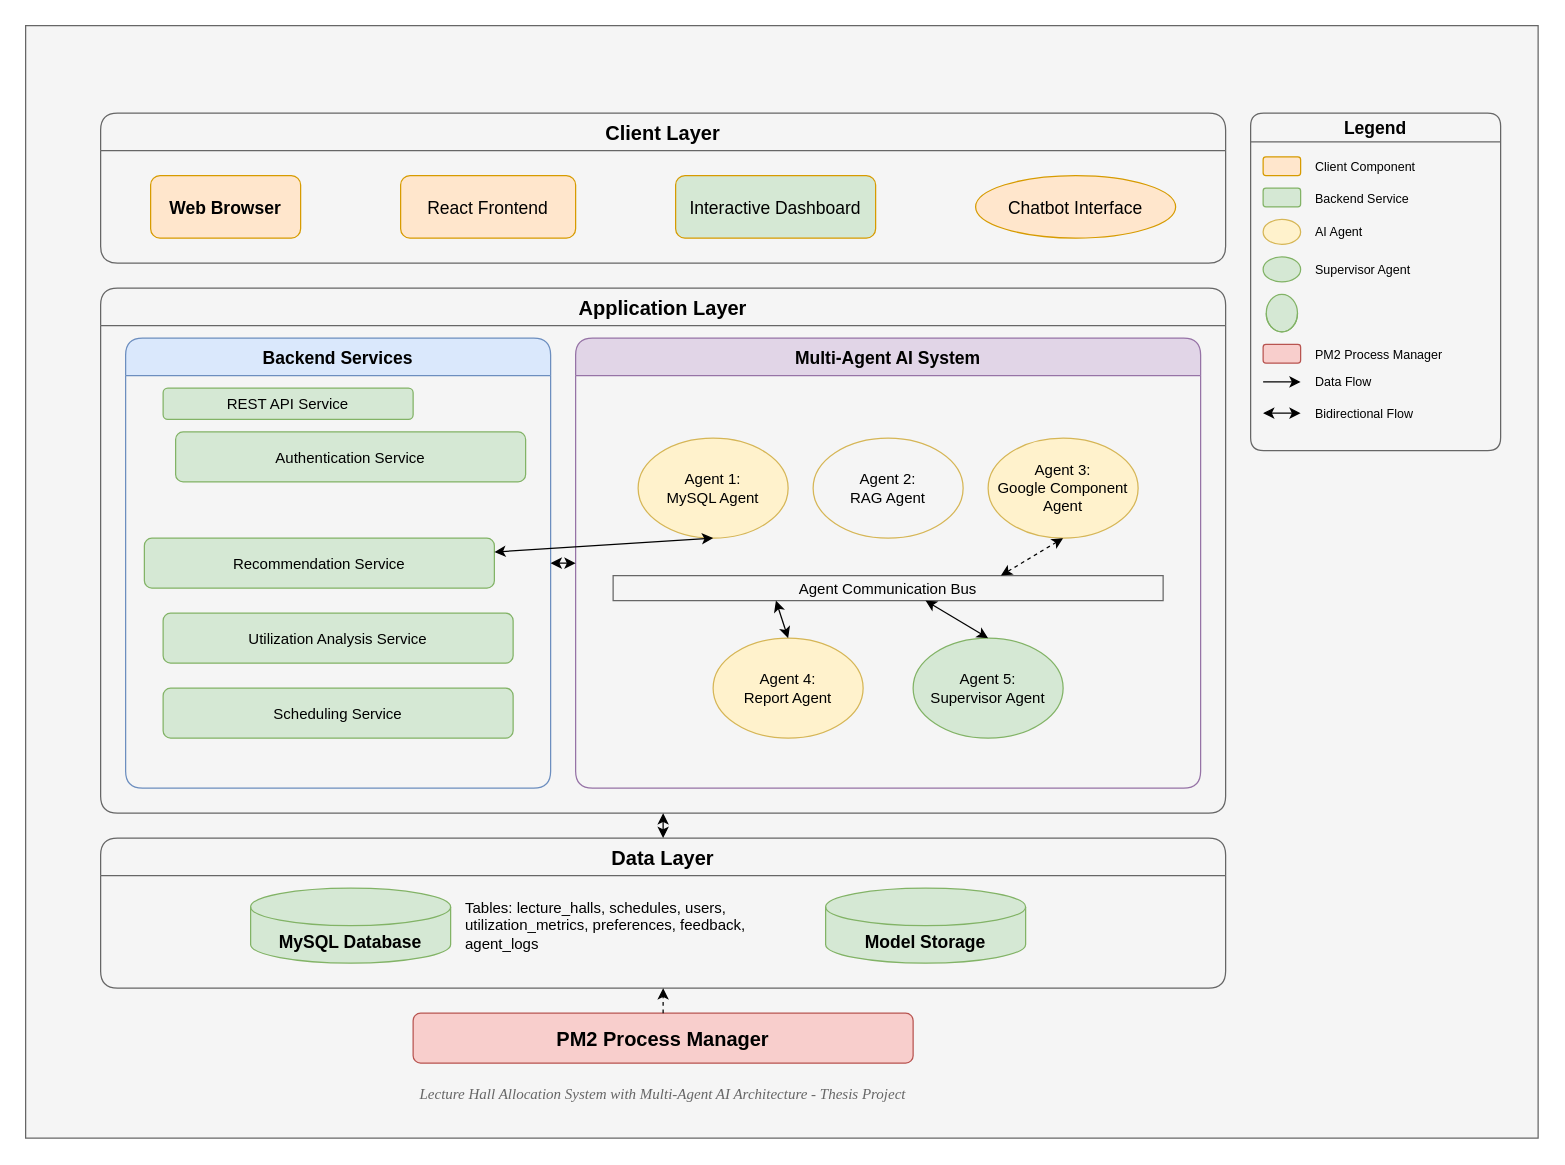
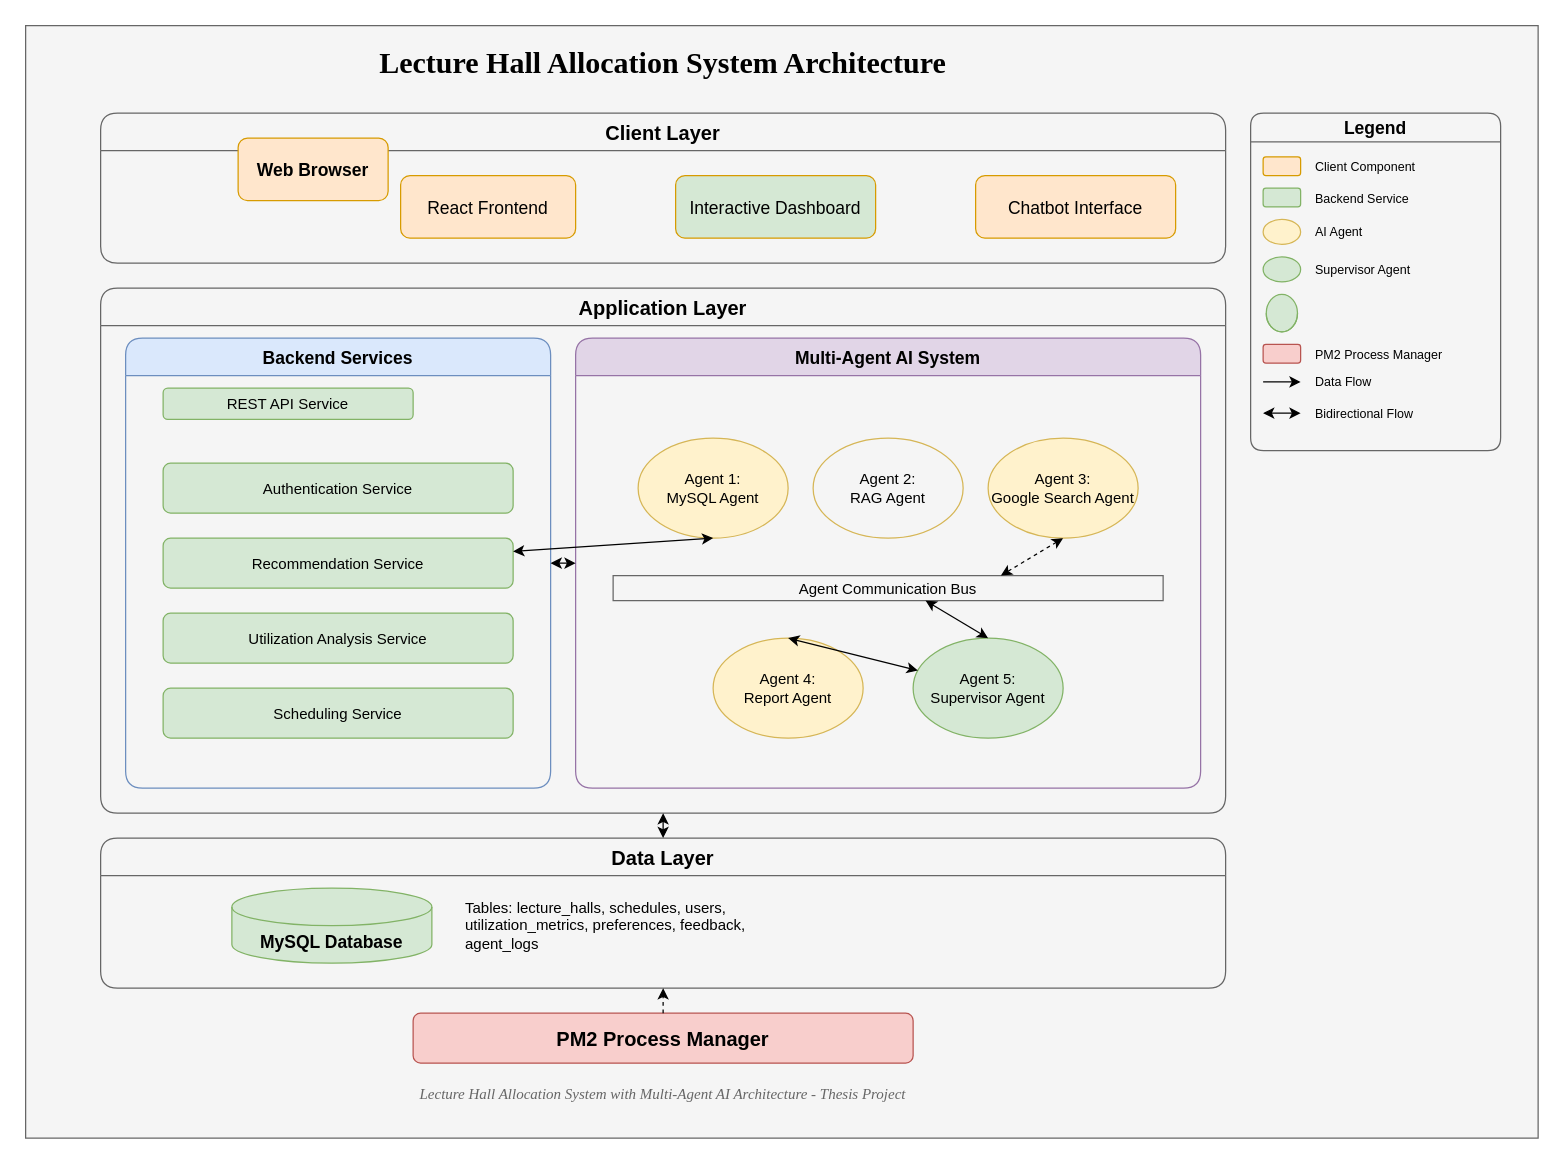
+ <mxCell id="3" value="Lecture Hall Allocation System Architecture" style="text;html=1;strokeColor=none;fillColor=none;align=center;verticalAlign=middle;whiteSpace=wrap;rounded=0;fontSize=24;fontStyle=1;fontFamily=Georgia;" parent="1" vertex="1"><mxGeometry x="180" y="30" width="700" height="40" as="geometry" /></mxCell>
- <mxCell id="5" value="Web Browser" style="rounded=1;fillColor=#ffe6cc;strokeColor=#d79b00;fontStyle=1;fontSize=14;fontFamily=Arial;" parent="4" vertex="1"><mxGeometry x="40" y="50" width="120" height="50" as="geometry" /></mxCell>
+ <mxCell id="5" value="Web Browser" style="rounded=1;fillColor=#ffe6cc;strokeColor=#d79b00;fontStyle=1;fontSize=14;fontFamily=Arial;" parent="4" vertex="1"><mxGeometry x="110" y="20" width="120" height="50" as="geometry" /></mxCell>
- <mxCell id="8" value="Chatbot Interface" style="ellipse;fillColor=#ffe6cc;strokeColor=#d79b00;fontSize=14;fontFamily=Arial;" parent="4" vertex="1"><mxGeometry x="700" y="50" width="160" height="50" as="geometry" /></mxCell>
+ <mxCell id="8" value="Chatbot Interface" style="rounded=1;fillColor=#ffe6cc;strokeColor=#d79b00;fontSize=14;fontFamily=Arial;" parent="4" vertex="1"><mxGeometry x="700" y="50" width="160" height="50" as="geometry" /></mxCell>
- <mxCell id="12" value="Authentication Service" style="rounded=1;fillColor=#d5e8d4;strokeColor=#82b366;fontSize=12;fontFamily=Arial;" parent="10" vertex="1"><mxGeometry x="40" y="75" width="280" height="40" as="geometry" /></mxCell>
+ <mxCell id="12" value="Authentication Service" style="rounded=1;fillColor=#d5e8d4;strokeColor=#82b366;fontSize=12;fontFamily=Arial;" parent="10" vertex="1"><mxGeometry x="30" y="100" width="280" height="40" as="geometry" /></mxCell>
- <mxCell id="20" value="Agent 3:&#10;Google Component Agent" style="ellipse;whiteSpace=wrap;html=1;fillColor=#fff2cc;strokeColor=#d6b656;fontSize=12;fontFamily=Arial;" parent="16" vertex="1"><mxGeometry x="330" y="80" width="120" height="80" as="geometry" /></mxCell>
+ <mxCell id="20" value="Agent 3:&#10;Google Search Agent" style="ellipse;whiteSpace=wrap;html=1;fillColor=#fff2cc;strokeColor=#d6b656;fontSize=12;fontFamily=Arial;" parent="16" vertex="1"><mxGeometry x="330" y="80" width="120" height="80" as="geometry" /></mxCell>
- <mxCell id="13" value="Recommendation Service" style="rounded=1;fillColor=#d5e8d4;strokeColor=#82b366;fontSize=12;fontFamily=Arial;" parent="10" vertex="1"><mxGeometry x="15" y="160" width="280" height="40" as="geometry" /></mxCell>
+ <mxCell id="13" value="Recommendation Service" style="rounded=1;fillColor=#d5e8d4;strokeColor=#82b366;fontSize=12;fontFamily=Arial;" parent="10" vertex="1"><mxGeometry x="30" y="160" width="280" height="40" as="geometry" /></mxCell>
- <mxCell id="25" value="" style="endArrow=classic;startArrow=classic;html=1;rounded=0;exitX=0.5;exitY=0;exitDx=0;exitDy=0;entryX=0.296;entryY=1;entryDx=0;entryDy=0;entryPerimeter=0;" parent="16" source="21" target="17" edge="1"><mxGeometry width="50" height="50" relative="1" as="geometry"><mxPoint x="250" y="230" as="sourcePoint" /><mxPoint x="300" y="180" as="targetPoint" /></mxGeometry></mxCell>
+ <mxCell id="25" value="" style="endArrow=classic;startArrow=classic;html=1;rounded=0;exitX=0.5;exitY=0;exitDx=0;exitDy=0;" parent="16" source="21" target="22" edge="1"><mxGeometry width="50" height="50" relative="1" as="geometry"><mxPoint x="250" y="230" as="sourcePoint" /><mxPoint x="300" y="180" as="targetPoint" /></mxGeometry></mxCell>
- <mxCell id="28" value="MySQL Database" style="shape=cylinder3;whiteSpace=wrap;html=1;boundedLbl=1;rounded=0;fillColor=#d5e8d4;strokeColor=#82b366;fontStyle=1;fontSize=14;fontFamily=Arial;" parent="27" vertex="1"><mxGeometry x="120" y="40" width="160" height="60" as="geometry" /></mxCell>
+ <mxCell id="28" value="MySQL Database" style="shape=cylinder3;whiteSpace=wrap;html=1;boundedLbl=1;rounded=0;fillColor=#d5e8d4;strokeColor=#82b366;fontStyle=1;fontSize=14;fontFamily=Arial;" parent="27" vertex="1"><mxGeometry x="105" y="40" width="160" height="60" as="geometry" /></mxCell>
- <mxCell id="30" value="Model Storage" style="shape=cylinder3;whiteSpace=wrap;html=1;boundedLbl=1;rounded=0;fillColor=#d5e8d4;strokeColor=#82b366;fontStyle=1;fontSize=14;fontFamily=Arial;" parent="27" vertex="1"><mxGeometry x="580" y="40" width="160" height="60" as="geometry" /></mxCell>
